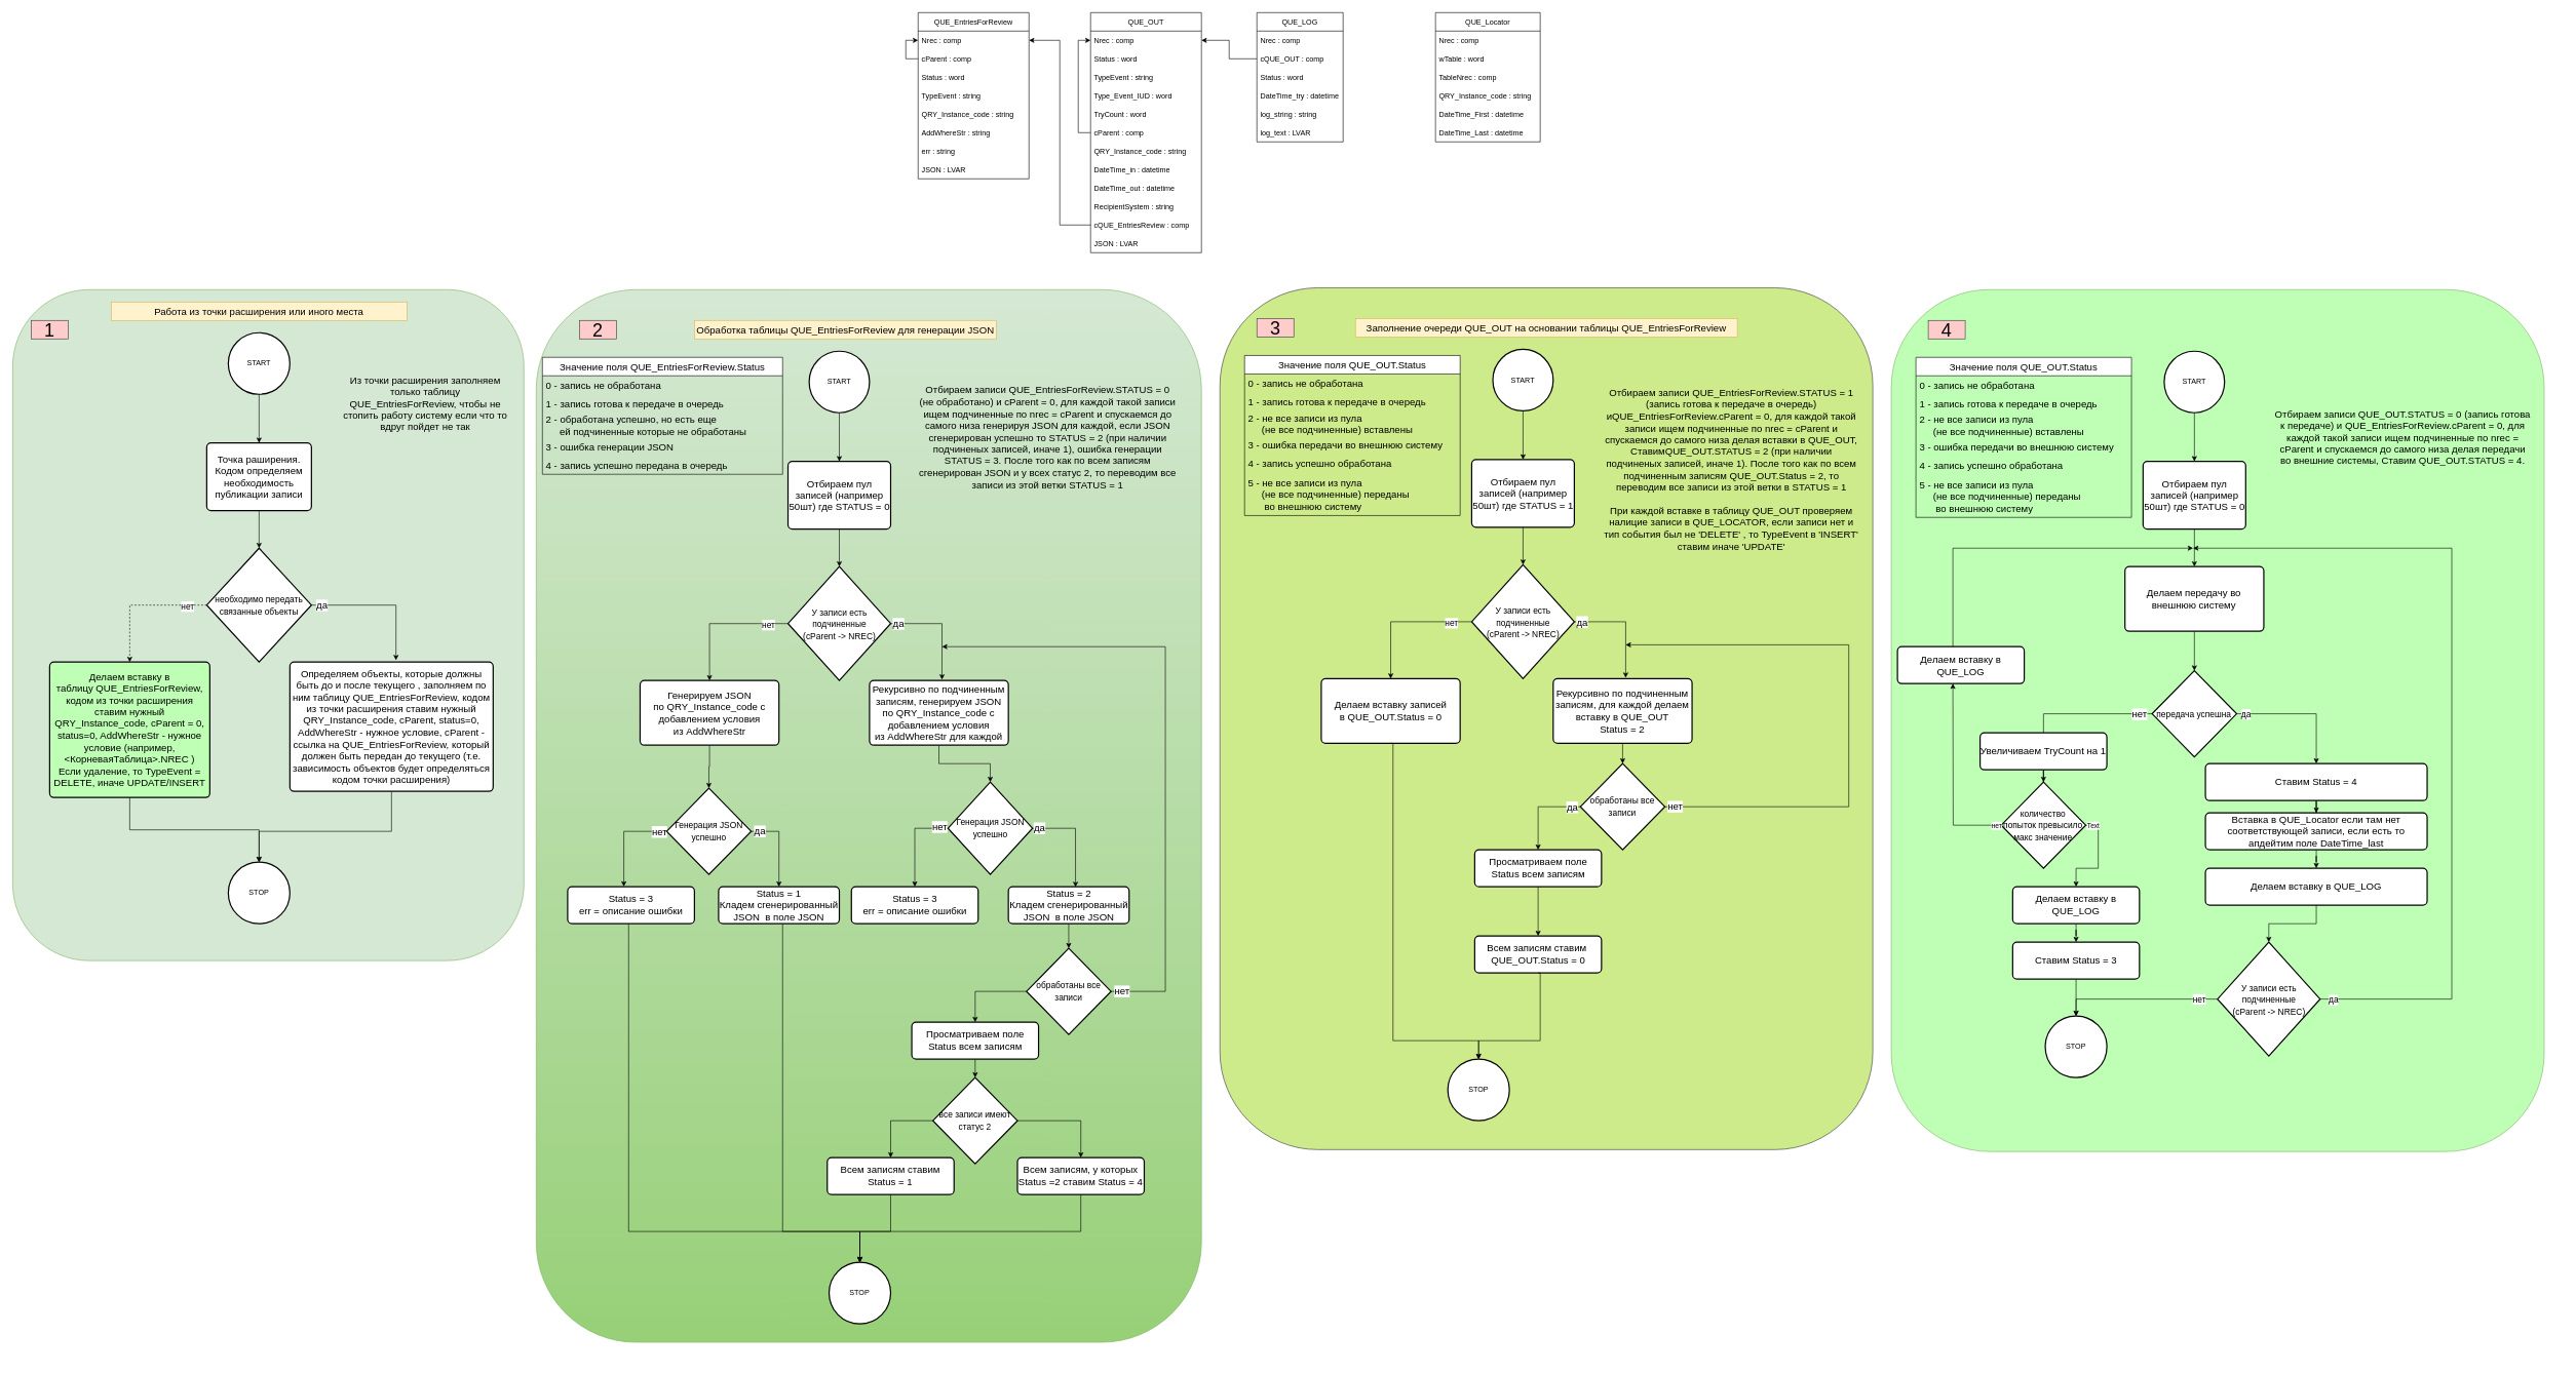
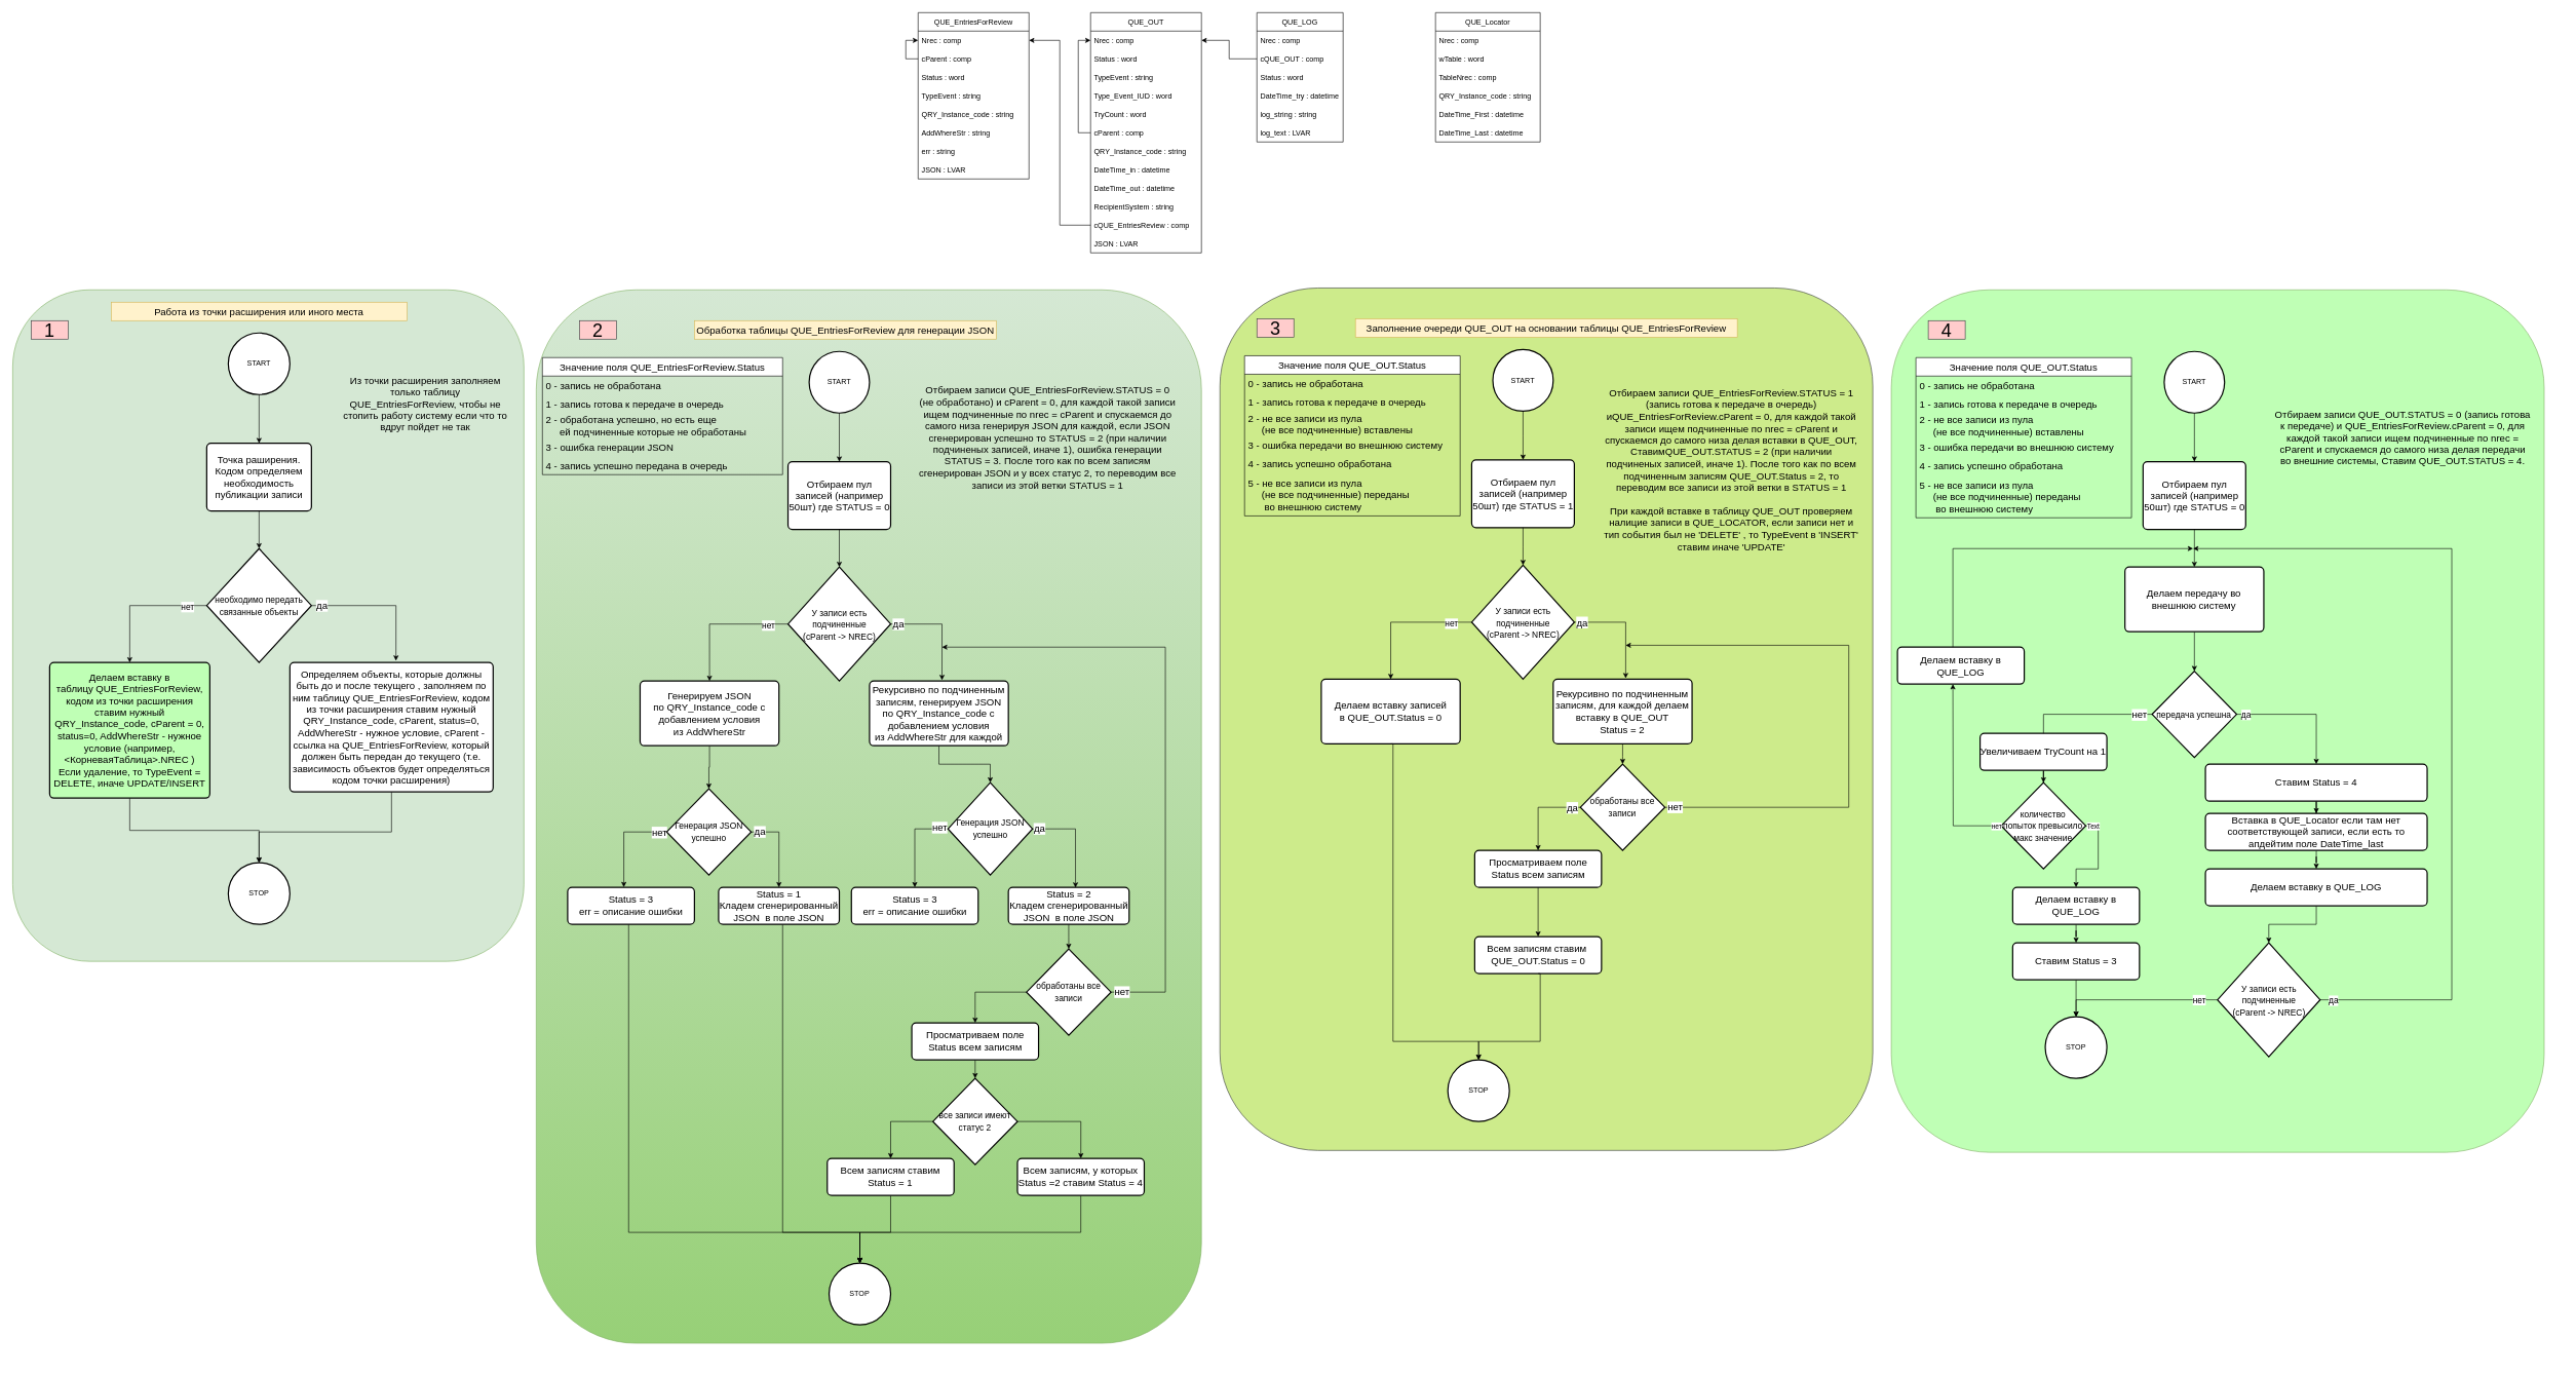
- <mxCell id="11" style="edgeStyle=orthogonalEdgeStyle;rounded=0;orthogonalLoop=1;jettySize=auto;html=1;entryX=0.5;entryY=0;entryDx=0;entryDy=0;fontSize=14;exitX=0;exitY=0.5;exitDx=0;exitDy=0;exitPerimeter=0;dashed=1;" parent="2" source="7" target="10" edge="1"><mxGeometry relative="1" as="geometry" /></mxCell>
+ <mxCell id="11" style="edgeStyle=orthogonalEdgeStyle;rounded=0;orthogonalLoop=1;jettySize=auto;html=1;entryX=0.5;entryY=0;entryDx=0;entryDy=0;fontSize=14;exitX=0;exitY=0.5;exitDx=0;exitDy=0;exitPerimeter=0;" parent="2" source="7" target="10" edge="1"><mxGeometry relative="1" as="geometry" /></mxCell>
